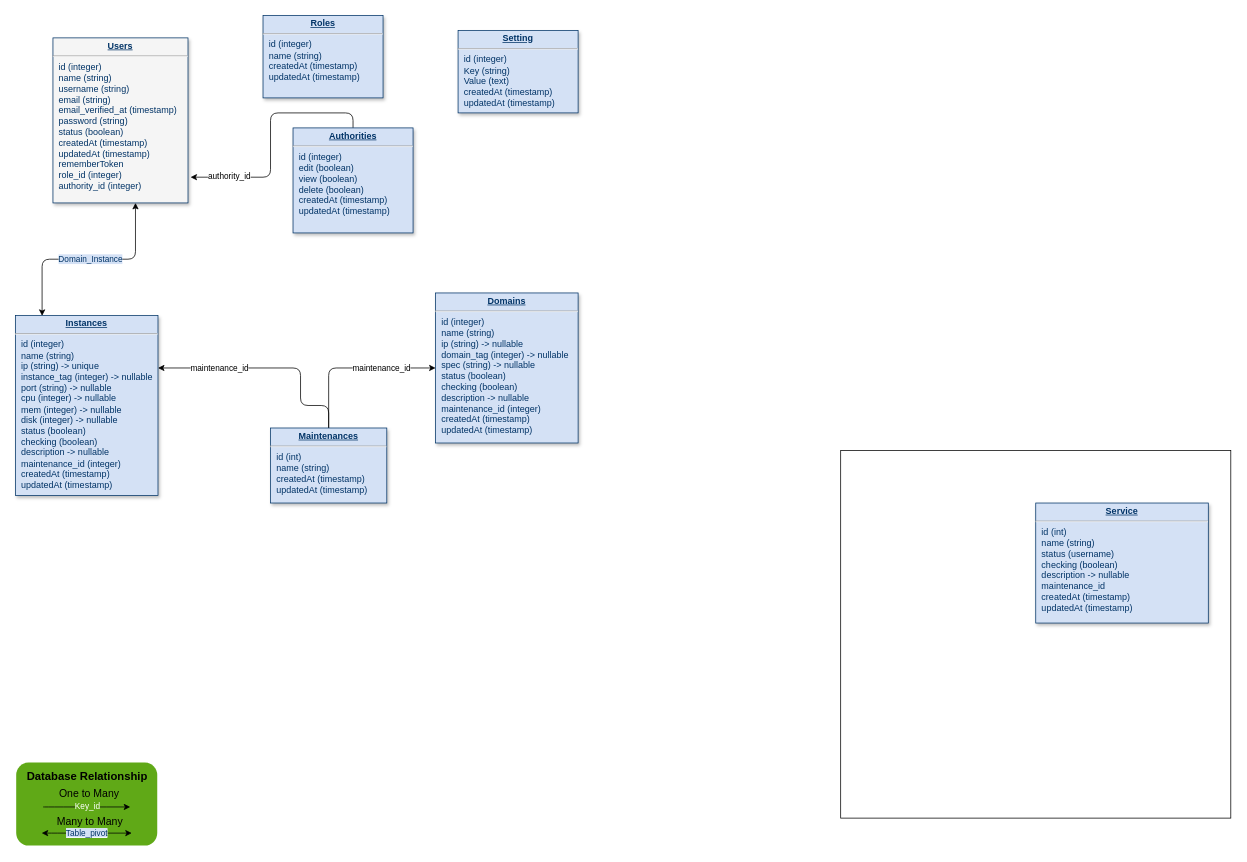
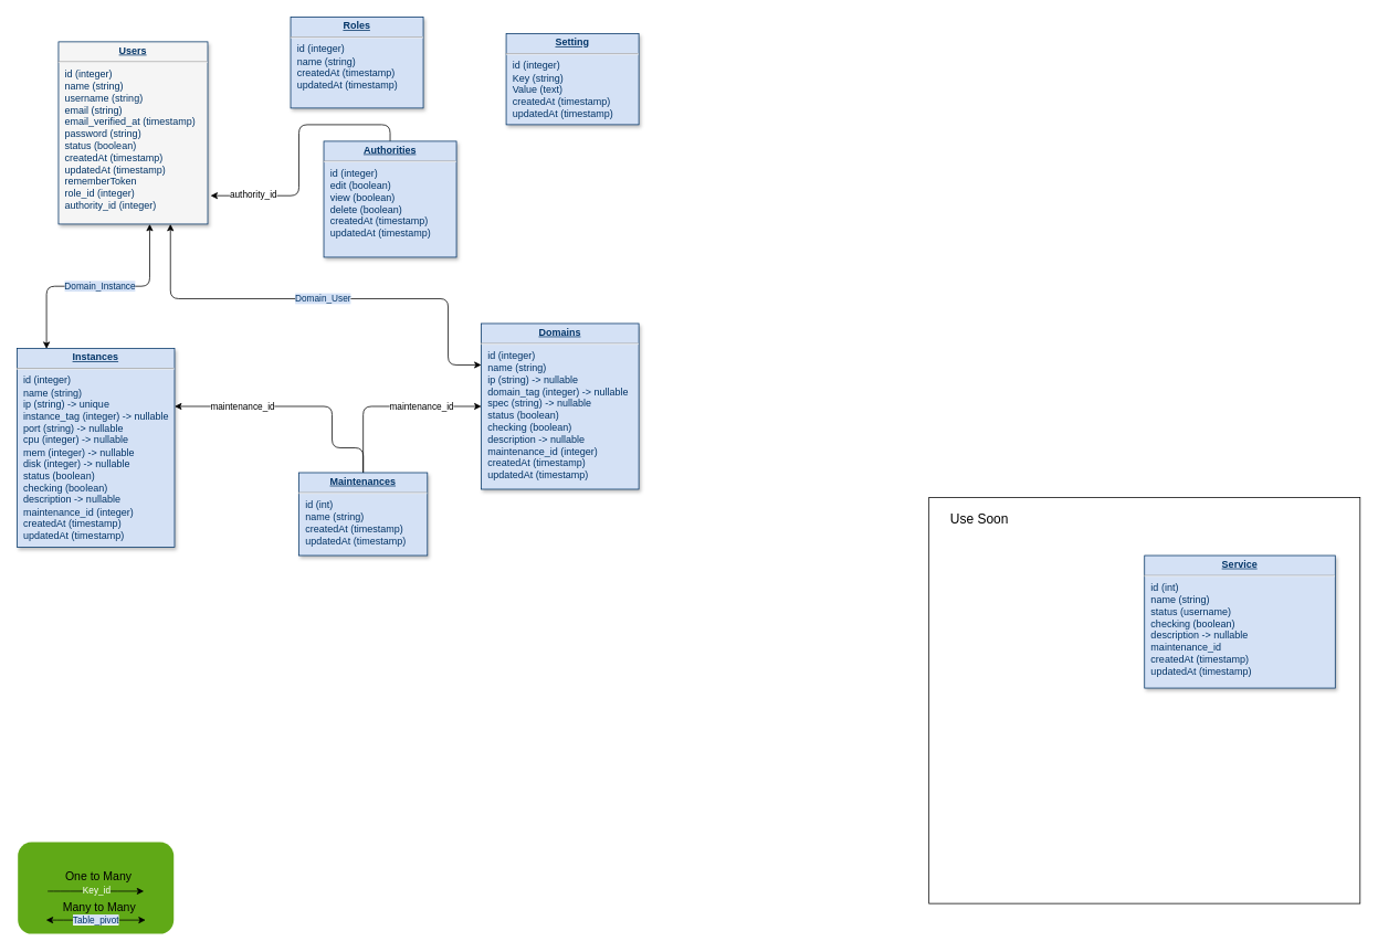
+ <mxCell id="7" style="edgeStyle=orthogonalEdgeStyle;html=1;entryX=0;entryY=0.25;entryDx=0;entryDy=0;exitX=0.75;exitY=1;exitDx=0;exitDy=0;elbow=vertical;startArrow=classic;startFill=1;" edge="1" parent="1" source="9" target="22"><mxGeometry relative="1" as="geometry"><Array as="points"><mxPoint x="205" y="360" /><mxPoint x="540" y="360" /><mxPoint x="540" y="440" /></Array></mxGeometry></mxCell>
+ <mxCell id="8" value="Domain_User" style="edgeLabel;html=1;align=center;verticalAlign=middle;resizable=0;points=[];fontColor=#003366;labelBackgroundColor=#D4E1F5;" vertex="1" connectable="0" parent="7"><mxGeometry x="0.042" y="1" relative="1" as="geometry"><mxPoint x="-11" as="offset" /></mxGeometry></mxCell>
+ <mxCell id="24" value="&lt;font style=&quot;font-size: 16px&quot;&gt;Use Soon&lt;/font&gt;" style="text;html=1;strokeColor=none;fillColor=none;align=center;verticalAlign=middle;whiteSpace=wrap;rounded=0;" parent="1" vertex="1"><mxGeometry x="1122" y="611" width="118" height="30" as="geometry" /></mxCell>
- <mxCell id="27" value="Database Relationship&amp;nbsp;" style="text;whiteSpace=wrap;html=1;fontSize=15;align=center;verticalAlign=middle;fontStyle=1" parent="1" vertex="1"><mxGeometry x="32" y="1019" width="172" height="30" as="geometry" /></mxCell>
